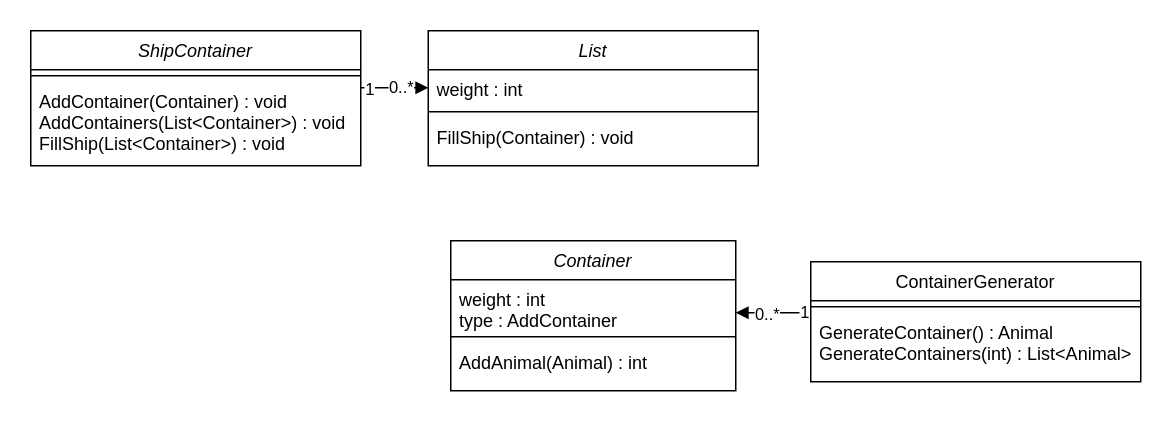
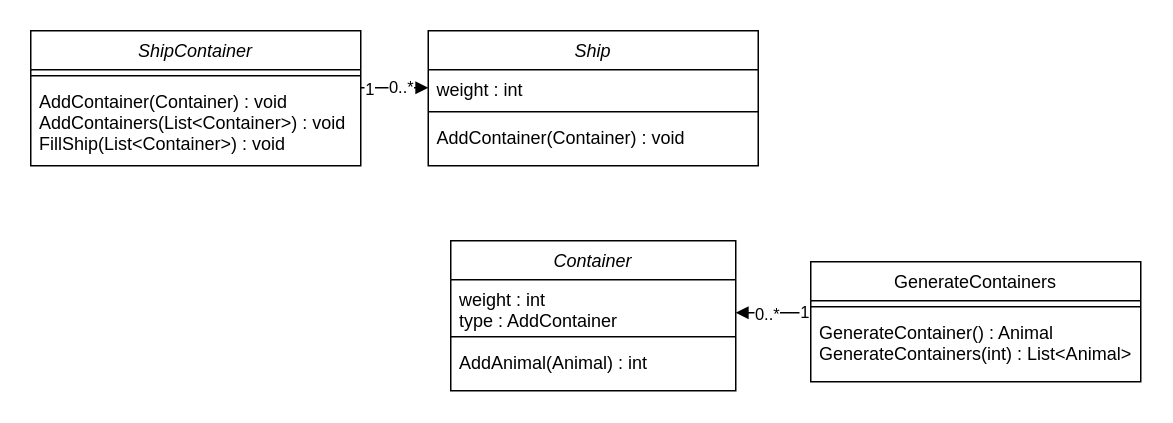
- <mxCell id="6" value="List" style="swimlane;fontStyle=2;align=center;verticalAlign=top;childLayout=stackLayout;horizontal=1;startSize=26;horizontalStack=0;resizeParent=1;resizeLast=0;collapsible=1;marginBottom=0;rounded=0;shadow=0;strokeWidth=1;" vertex="1" parent="1"><mxGeometry x="285" y="20" width="220" height="90" as="geometry"><mxRectangle x="230" y="140" width="160" height="26" as="alternateBounds" /></mxGeometry></mxCell>
+ <mxCell id="6" value="Ship" style="swimlane;fontStyle=2;align=center;verticalAlign=top;childLayout=stackLayout;horizontal=1;startSize=26;horizontalStack=0;resizeParent=1;resizeLast=0;collapsible=1;marginBottom=0;rounded=0;shadow=0;strokeWidth=1;" vertex="1" parent="1"><mxGeometry x="285" y="20" width="220" height="90" as="geometry"><mxRectangle x="230" y="140" width="160" height="26" as="alternateBounds" /></mxGeometry></mxCell>
- <mxCell id="9" value="FillShip(Container) : void" style="text;align=left;verticalAlign=top;spacingLeft=4;spacingRight=4;overflow=hidden;rotatable=0;points=[[0,0.5],[1,0.5]];portConstraint=eastwest;" vertex="1" parent="6"><mxGeometry y="58" width="220" height="32" as="geometry" /></mxCell>
+ <mxCell id="9" value="AddContainer(Container) : void" style="text;align=left;verticalAlign=top;spacingLeft=4;spacingRight=4;overflow=hidden;rotatable=0;points=[[0,0.5],[1,0.5]];portConstraint=eastwest;" vertex="1" parent="6"><mxGeometry y="58" width="220" height="32" as="geometry" /></mxCell>
- <mxCell id="13" value="ContainerGenerator" style="swimlane;fontStyle=0;align=center;verticalAlign=top;childLayout=stackLayout;horizontal=1;startSize=26;horizontalStack=0;resizeParent=1;resizeLast=0;collapsible=1;marginBottom=0;rounded=0;shadow=0;strokeWidth=1;" vertex="1" parent="1"><mxGeometry x="540" y="174" width="220" height="80" as="geometry"><mxRectangle x="340" y="380" width="170" height="26" as="alternateBounds" /></mxGeometry></mxCell>
+ <mxCell id="13" value="GenerateContainers" style="swimlane;fontStyle=0;align=center;verticalAlign=top;childLayout=stackLayout;horizontal=1;startSize=26;horizontalStack=0;resizeParent=1;resizeLast=0;collapsible=1;marginBottom=0;rounded=0;shadow=0;strokeWidth=1;" vertex="1" parent="1"><mxGeometry x="540" y="174" width="220" height="80" as="geometry"><mxRectangle x="340" y="380" width="170" height="26" as="alternateBounds" /></mxGeometry></mxCell>
